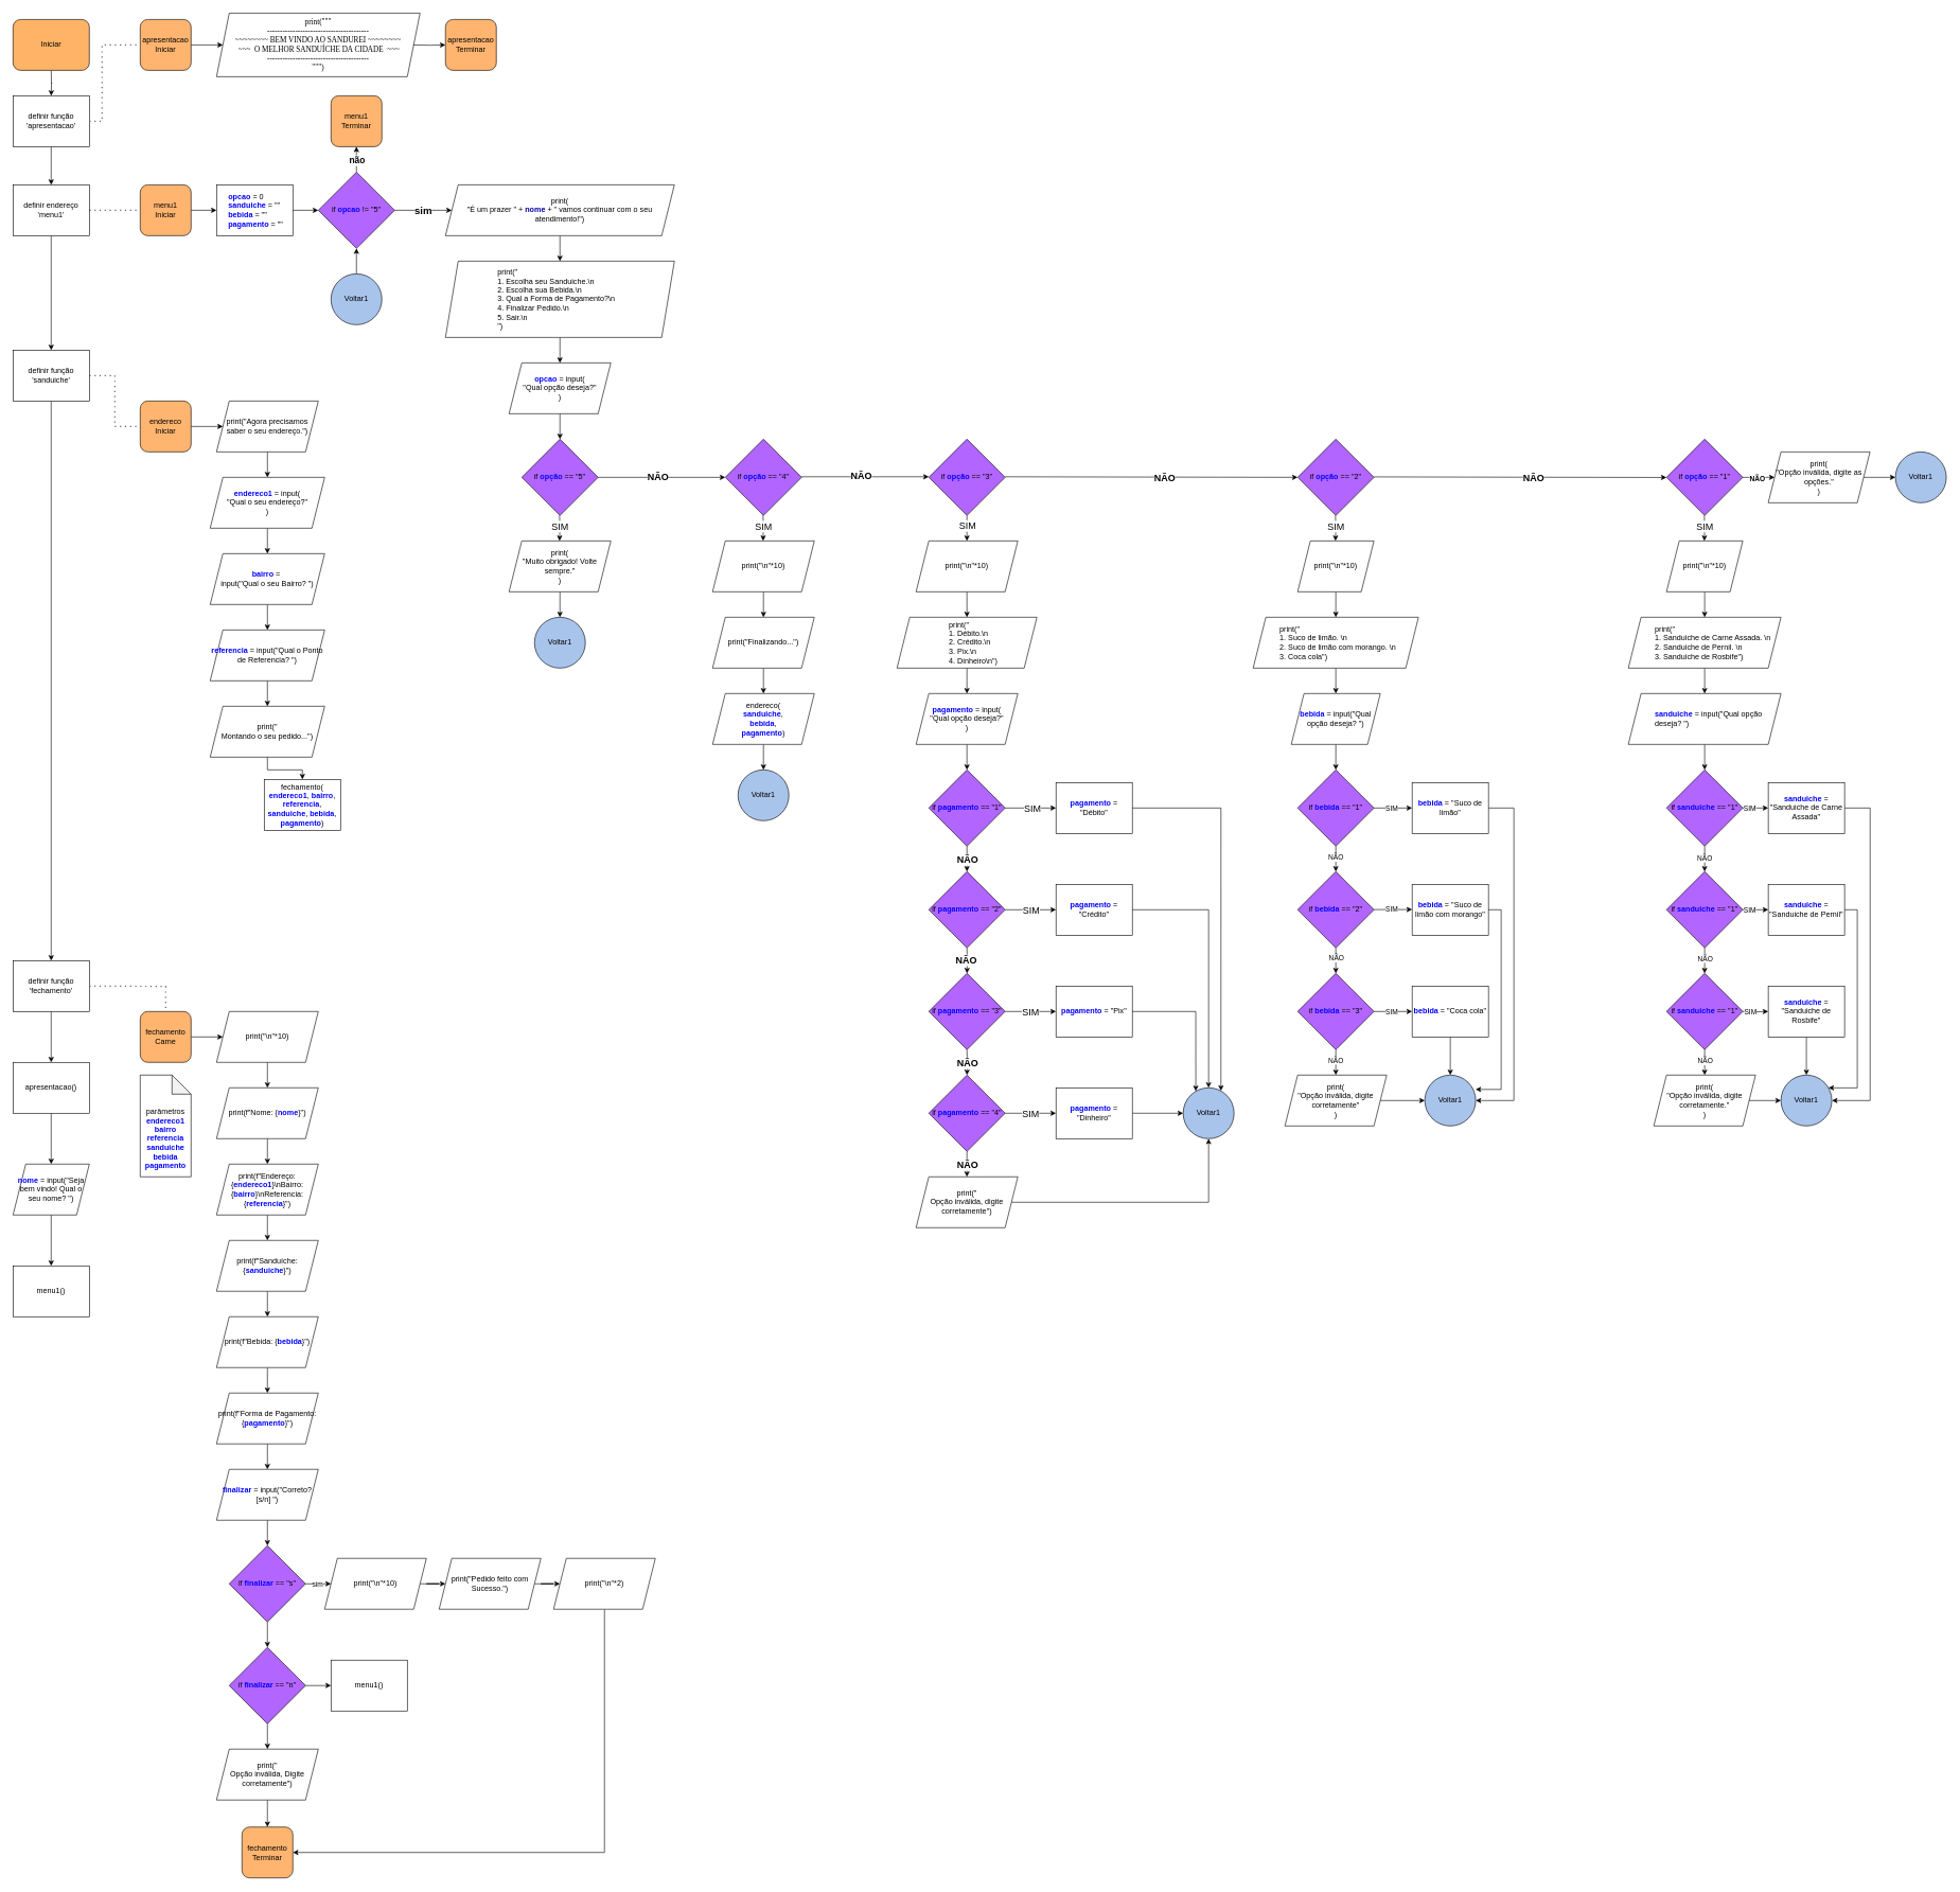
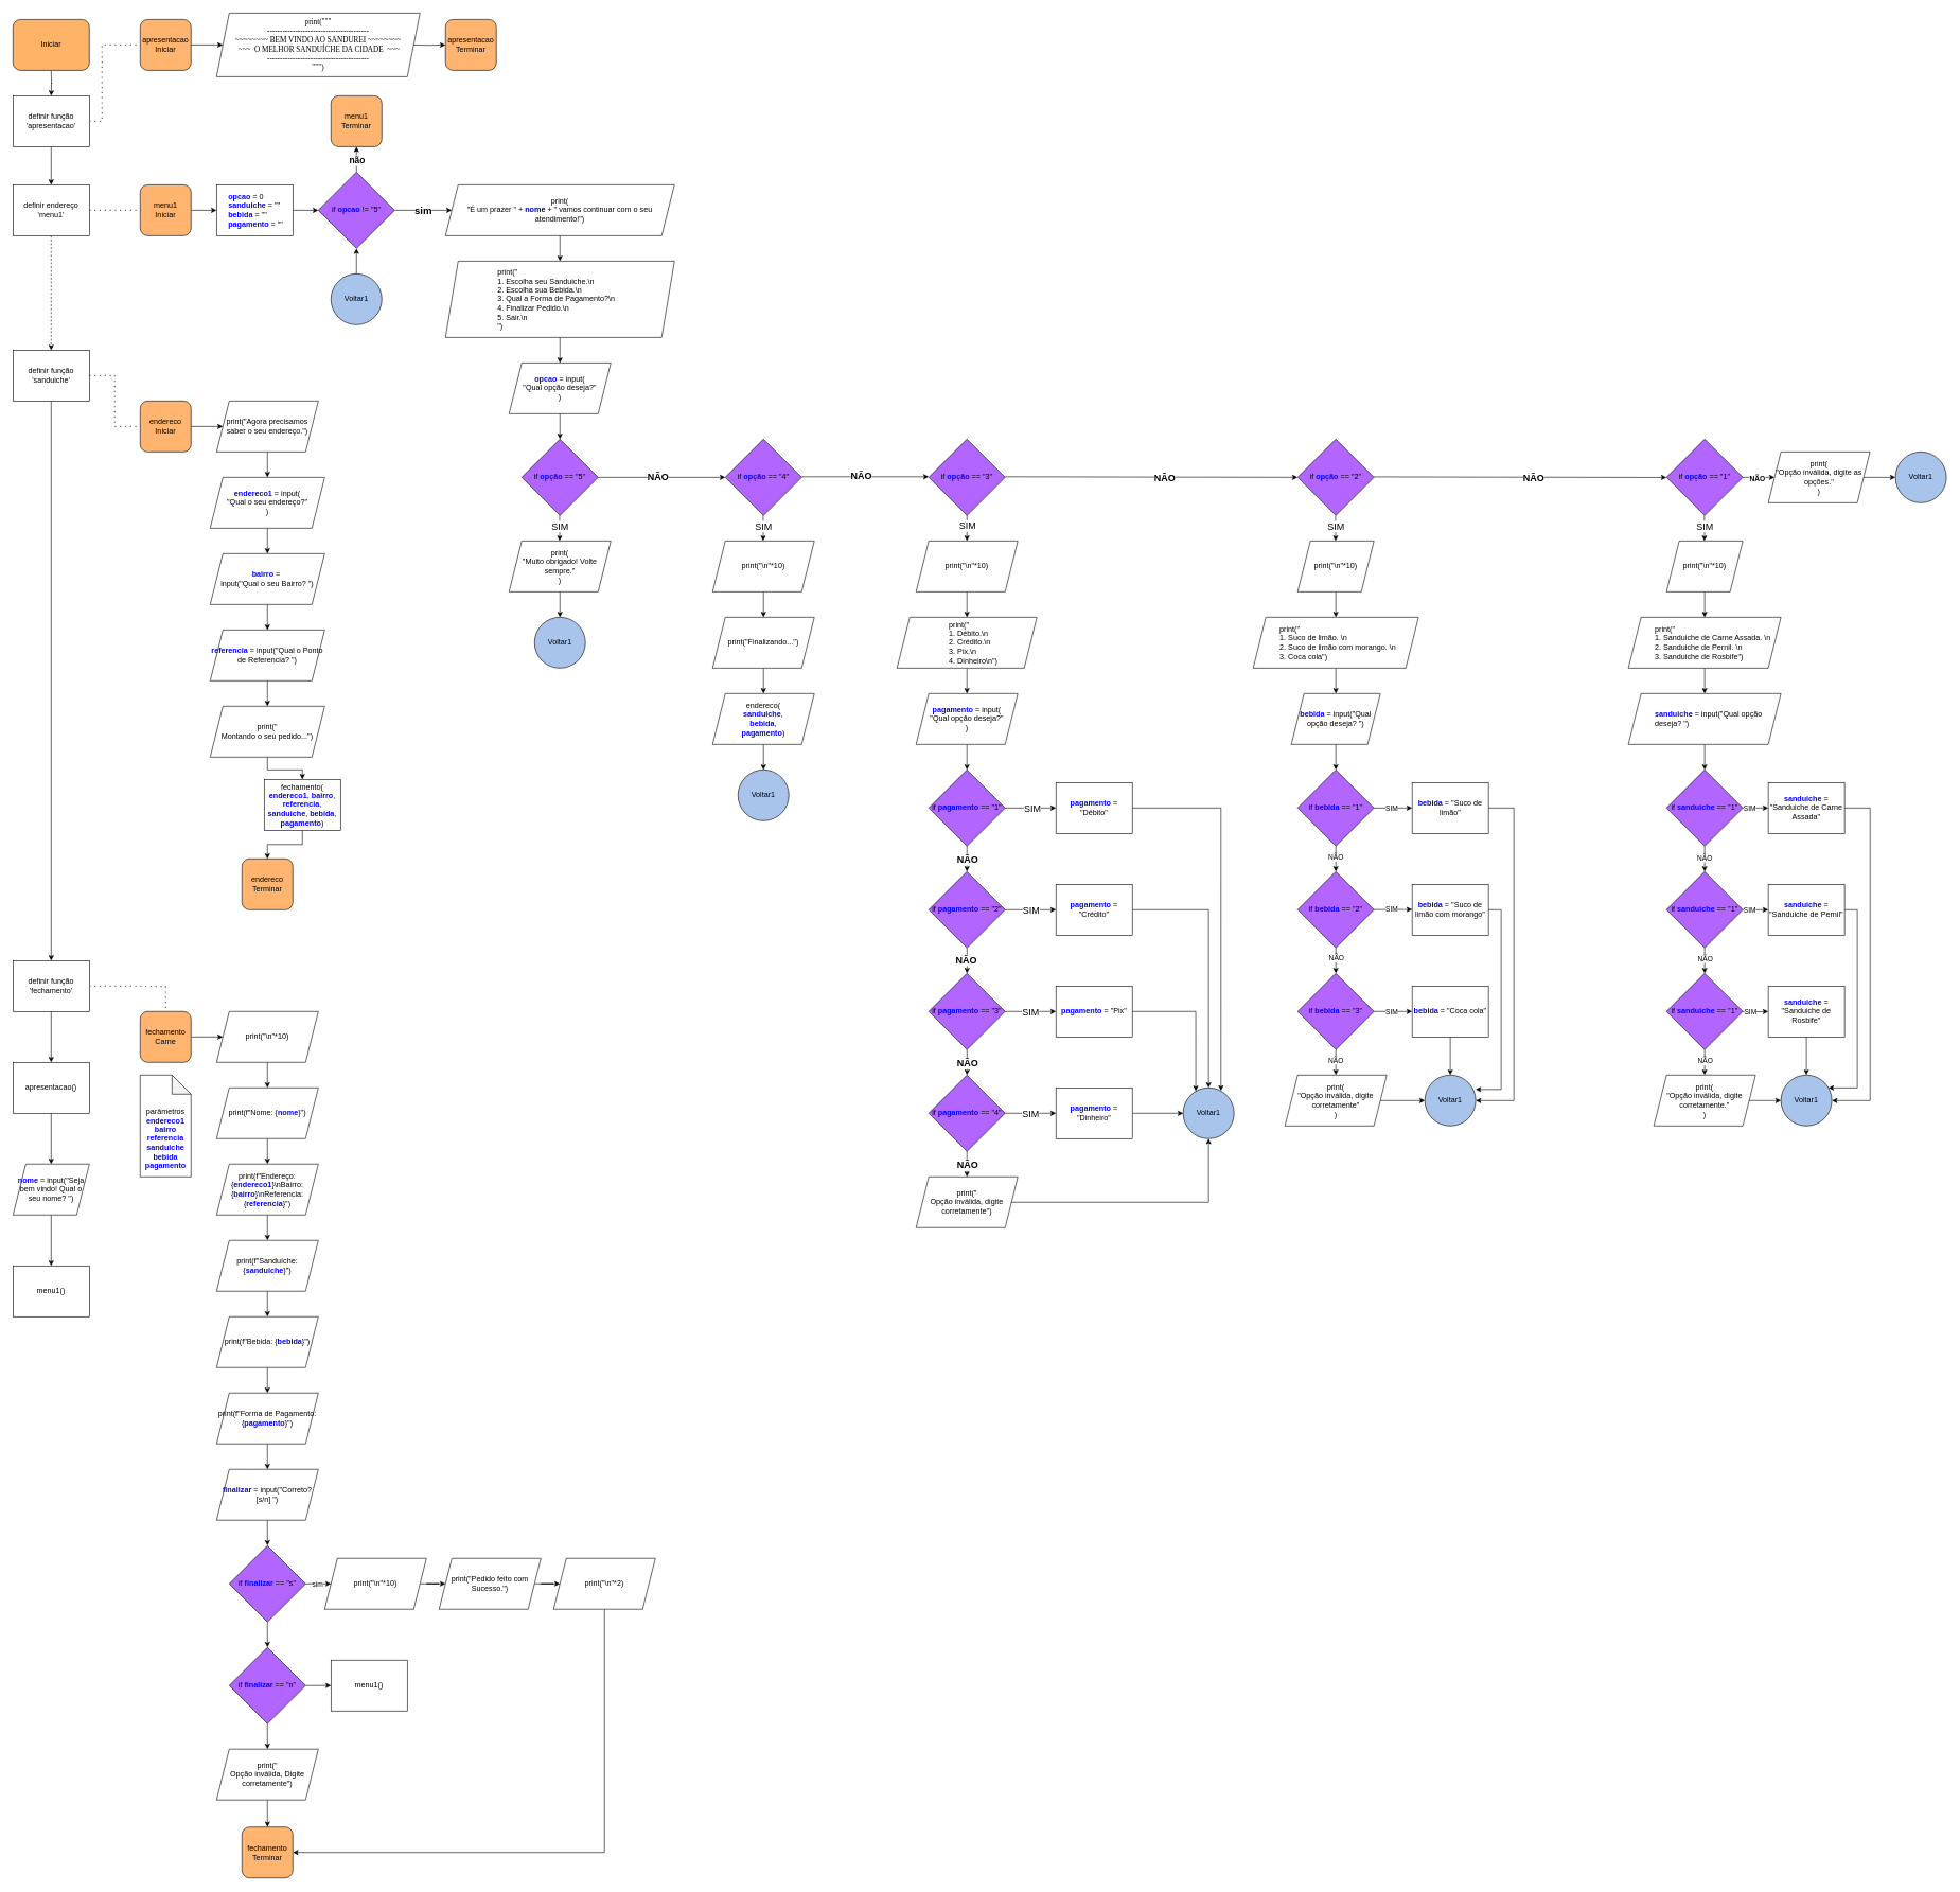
- <mxCell id="12" value="" style="edgeStyle=orthogonalEdgeStyle;rounded=0;orthogonalLoop=1;jettySize=auto;html=1;" parent="1" source="14" target="168" edge="1"><mxGeometry relative="1" as="geometry" /></mxCell>
+ <mxCell id="12" value="" style="edgeStyle=orthogonalEdgeStyle;rounded=0;orthogonalLoop=1;jettySize=auto;html=1;dashed=1;" parent="1" source="14" target="168" edge="1"><mxGeometry relative="1" as="geometry" /></mxCell>
+ <mxCell id="184" value="" style="edgeStyle=orthogonalEdgeStyle;rounded=0;orthogonalLoop=1;jettySize=auto;html=1;" parent="1" source="185" target="186" edge="1"><mxGeometry relative="1" as="geometry" /></mxCell>
+ <mxCell id="186" value="&lt;div&gt;endereco&lt;/div&gt;&lt;div&gt;Terminar&lt;/div&gt;" style="whiteSpace=wrap;html=1;aspect=fixed;fillColor=#FFB570;rounded=1;" parent="1" vertex="1"><mxGeometry x="380" y="1350" width="80" height="80" as="geometry" /></mxCell>
